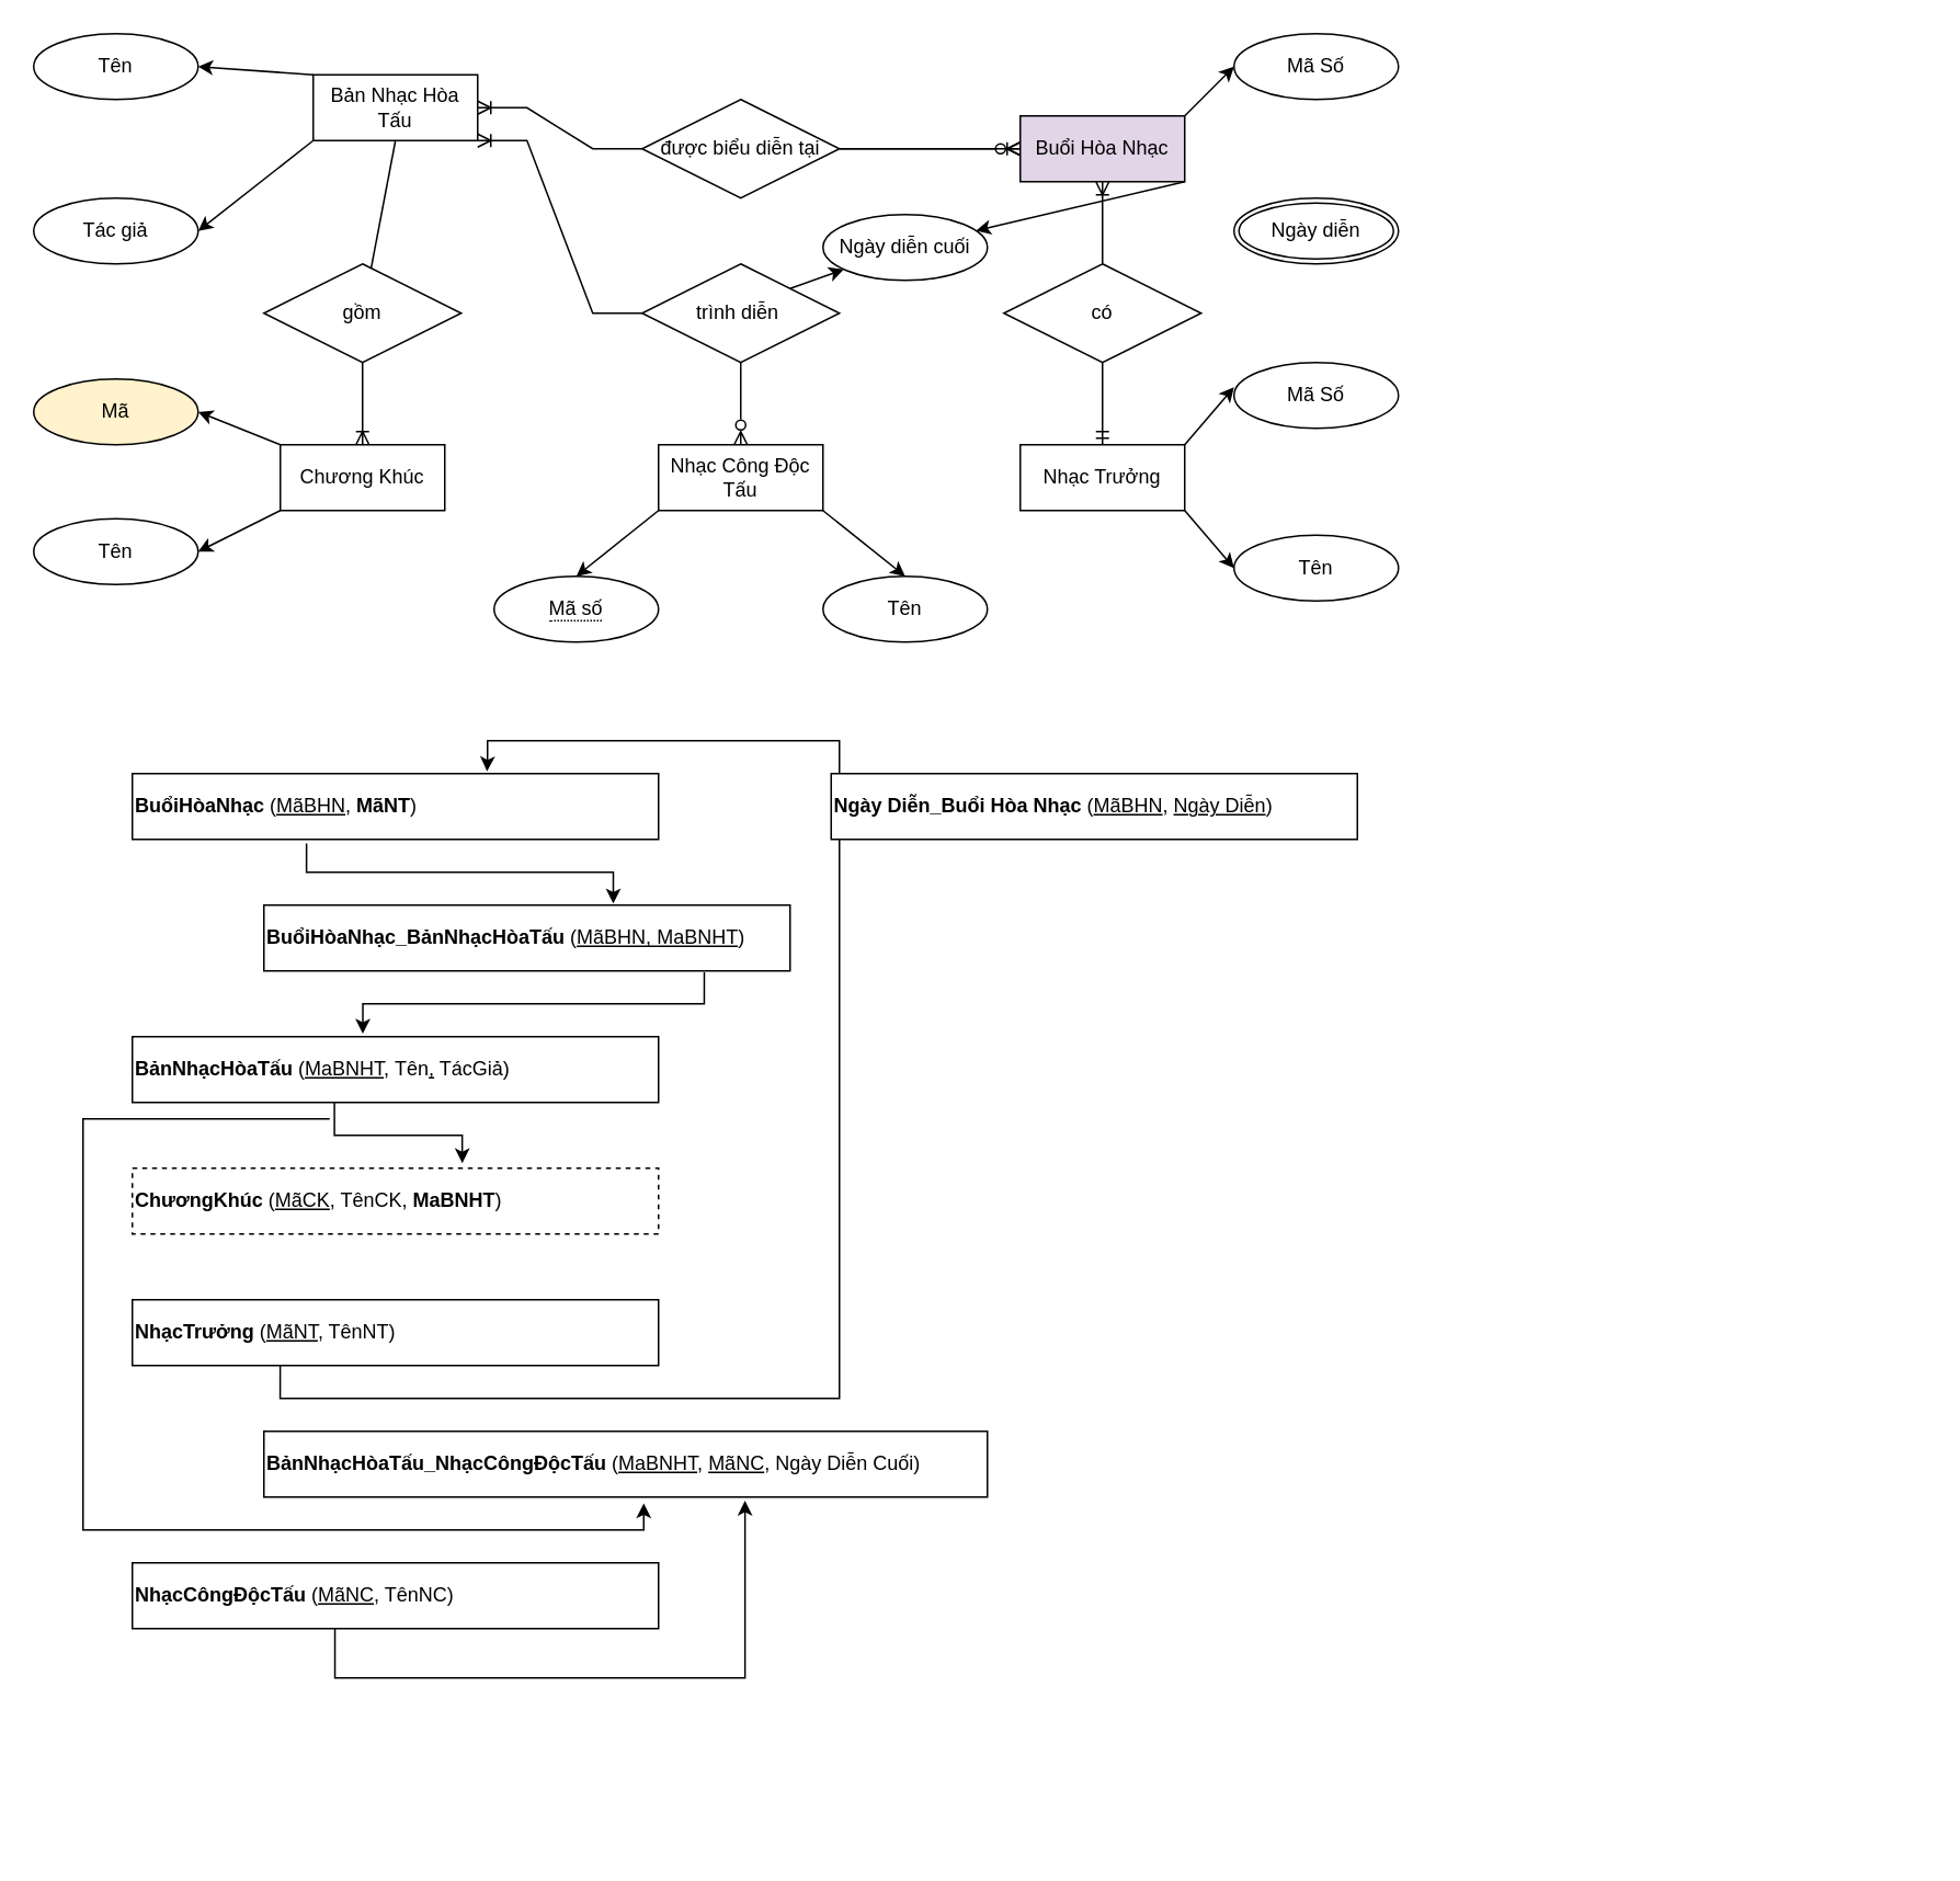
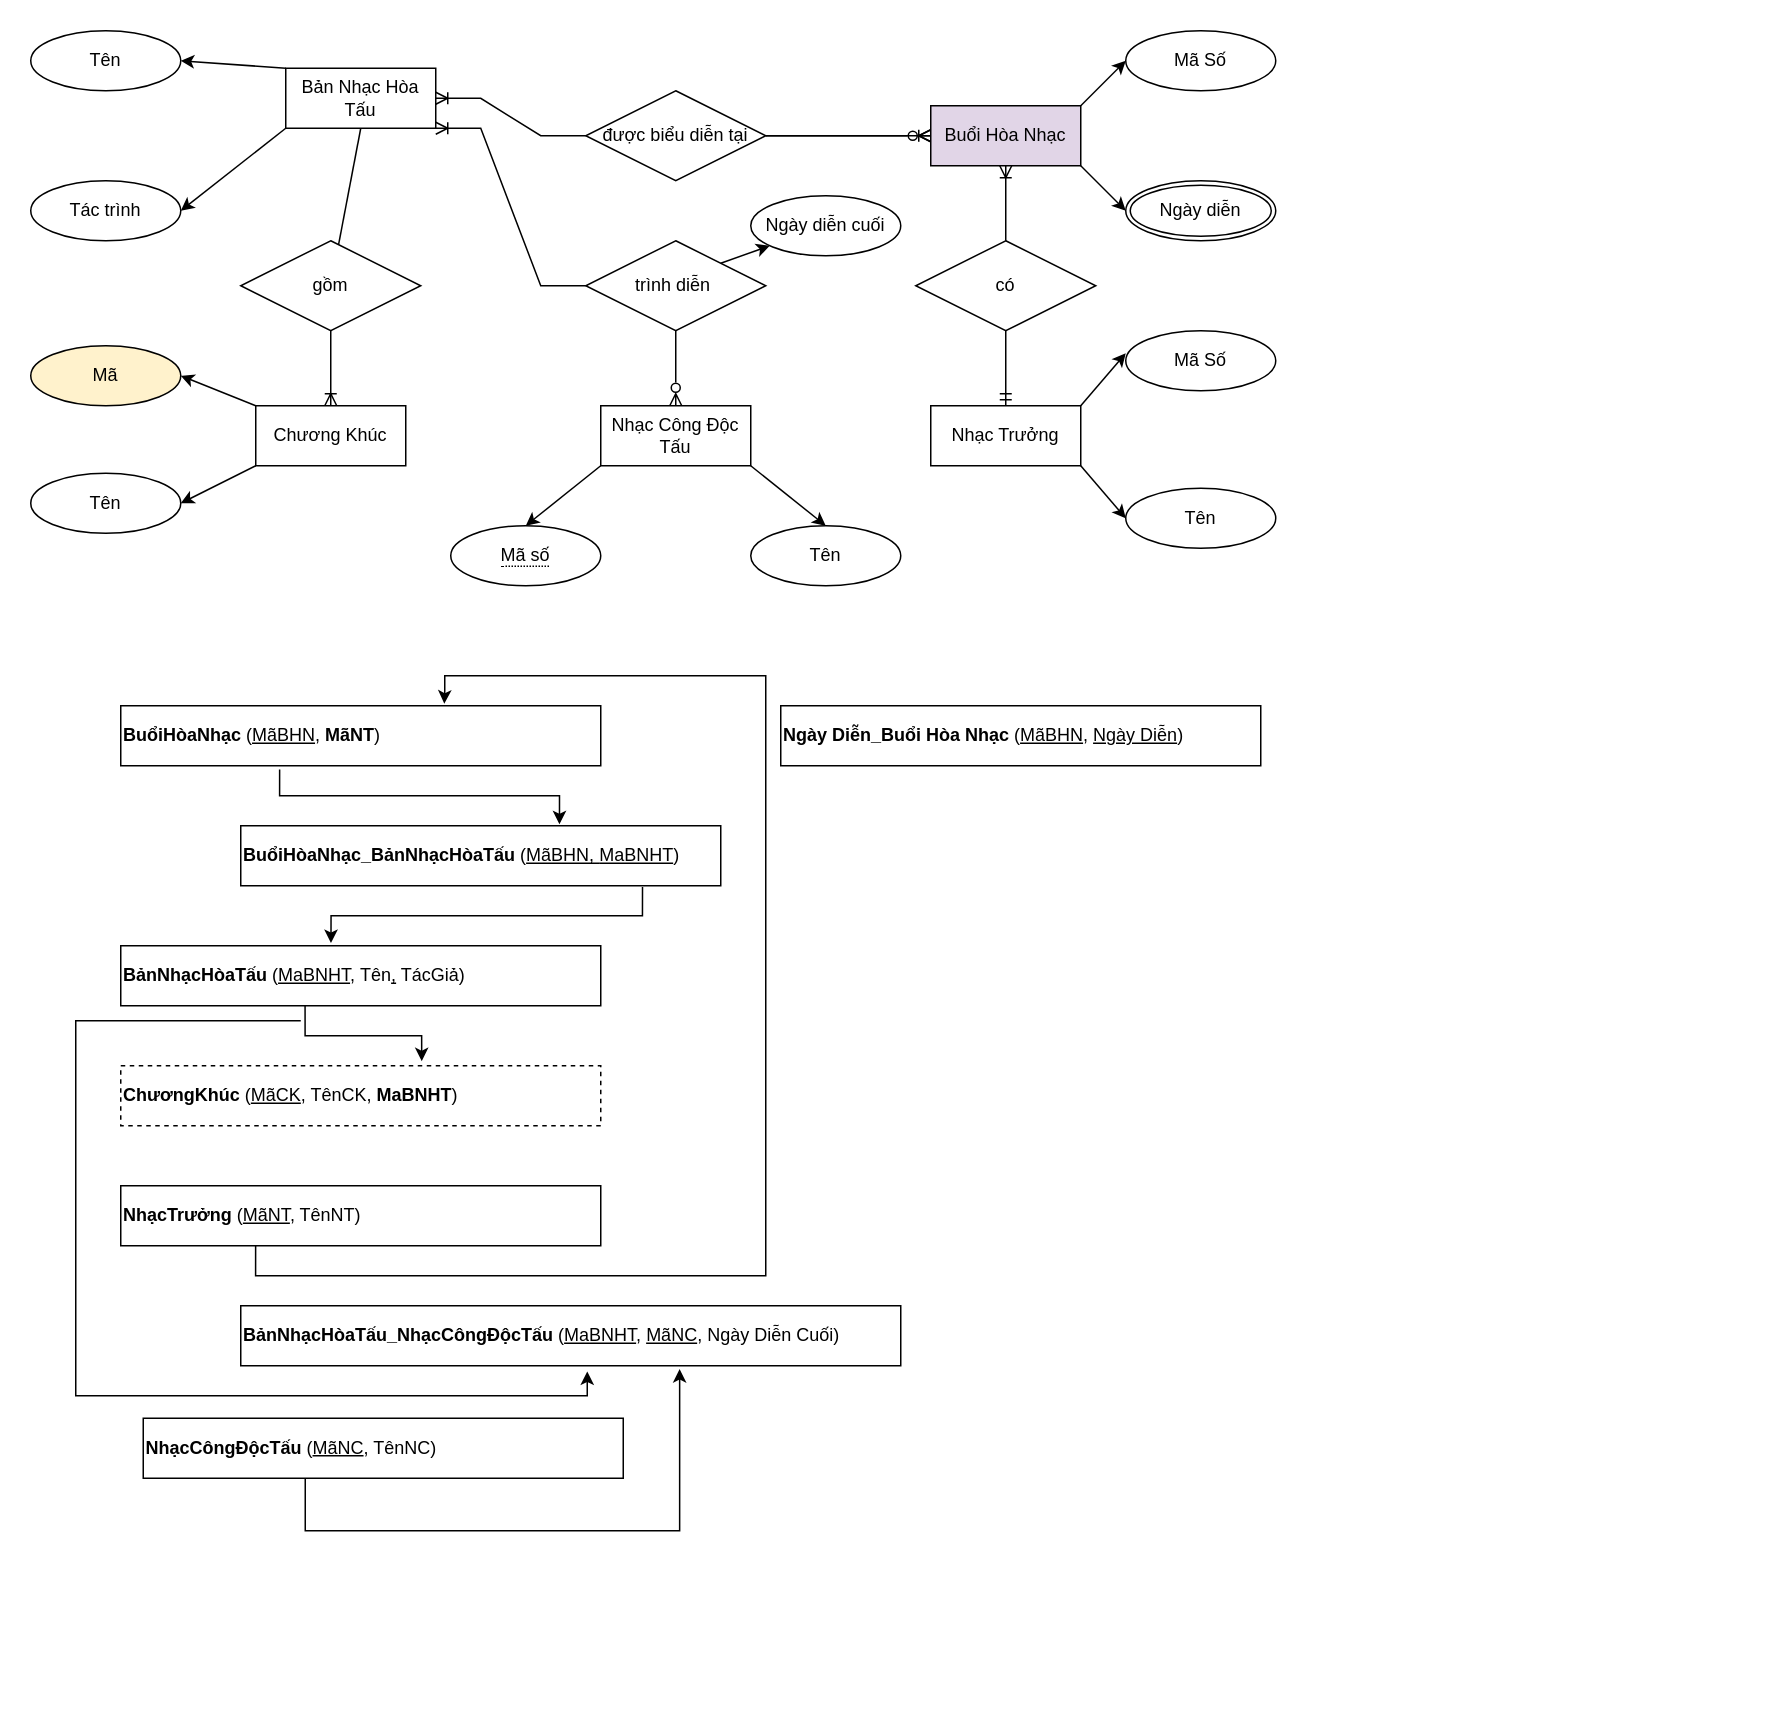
- <mxCell id="13" value="" style="endArrow=classic;html=1;rounded=0;exitX=1;exitY=1;exitDx=0;exitDy=0;endFill=1;" parent="1" source="4" target="40" edge="1"><mxGeometry relative="1" as="geometry"><mxPoint x="730" y="80" as="sourcePoint" /><mxPoint x="750" y="150" as="targetPoint" /></mxGeometry></mxCell>
+ <mxCell id="13" value="" style="endArrow=classic;html=1;rounded=0;entryX=0;entryY=0.5;entryDx=0;entryDy=0;exitX=1;exitY=1;exitDx=0;exitDy=0;endFill=1;" parent="1" source="4" target="14" edge="1"><mxGeometry relative="1" as="geometry"><mxPoint x="730" y="80" as="sourcePoint" /><mxPoint x="750" y="150" as="targetPoint" /></mxGeometry></mxCell>
- <mxCell id="17" value="Tác giả" style="ellipse;whiteSpace=wrap;html=1;align=center;" parent="1" vertex="1"><mxGeometry x="20" y="120" width="100" height="40" as="geometry" /></mxCell>
+ <mxCell id="17" value="Tác trình" style="ellipse;whiteSpace=wrap;html=1;align=center;" parent="1" vertex="1"><mxGeometry x="20" y="120" width="100" height="40" as="geometry" /></mxCell>
- <mxCell id="56" value="&lt;b&gt;Ngày Diễn_Buổi Hòa Nhạc&amp;nbsp;&lt;/b&gt;(&lt;u&gt;MãBHN&lt;/u&gt;,&amp;nbsp;&lt;u&gt;Ngày Diễn&lt;/u&gt;)" style="rounded=0;whiteSpace=wrap;html=1;movable=1;resizable=1;rotatable=1;deletable=1;editable=1;connectable=1;align=left;" vertex="1" parent="1"><mxGeometry x="505" y="470" width="320" height="40" as="geometry" /></mxCell>
+ <mxCell id="56" value="&lt;b&gt;Ngày Diễn_Buổi Hòa Nhạc&amp;nbsp;&lt;/b&gt;(&lt;u&gt;MãBHN&lt;/u&gt;,&amp;nbsp;&lt;u&gt;Ngày Diễn&lt;/u&gt;)" style="rounded=0;whiteSpace=wrap;html=1;movable=1;resizable=1;rotatable=1;deletable=1;editable=1;connectable=1;align=left;" vertex="1" parent="1"><mxGeometry x="520" y="470" width="320" height="40" as="geometry" /></mxCell>
- <mxCell id="51" value="&lt;b&gt;NhạcCôngĐộcTấu&amp;nbsp;&lt;/b&gt;(&lt;u&gt;MãNC&lt;/u&gt;, TênNC)" style="rounded=0;whiteSpace=wrap;html=1;align=left;" parent="1" vertex="1"><mxGeometry x="80" y="950" width="320" height="40" as="geometry" /></mxCell>
+ <mxCell id="51" value="&lt;b&gt;NhạcCôngĐộcTấu&amp;nbsp;&lt;/b&gt;(&lt;u&gt;MãNC&lt;/u&gt;, TênNC)" style="rounded=0;whiteSpace=wrap;html=1;align=left;" parent="1" vertex="1"><mxGeometry x="95" y="945" width="320" height="40" as="geometry" /></mxCell>
